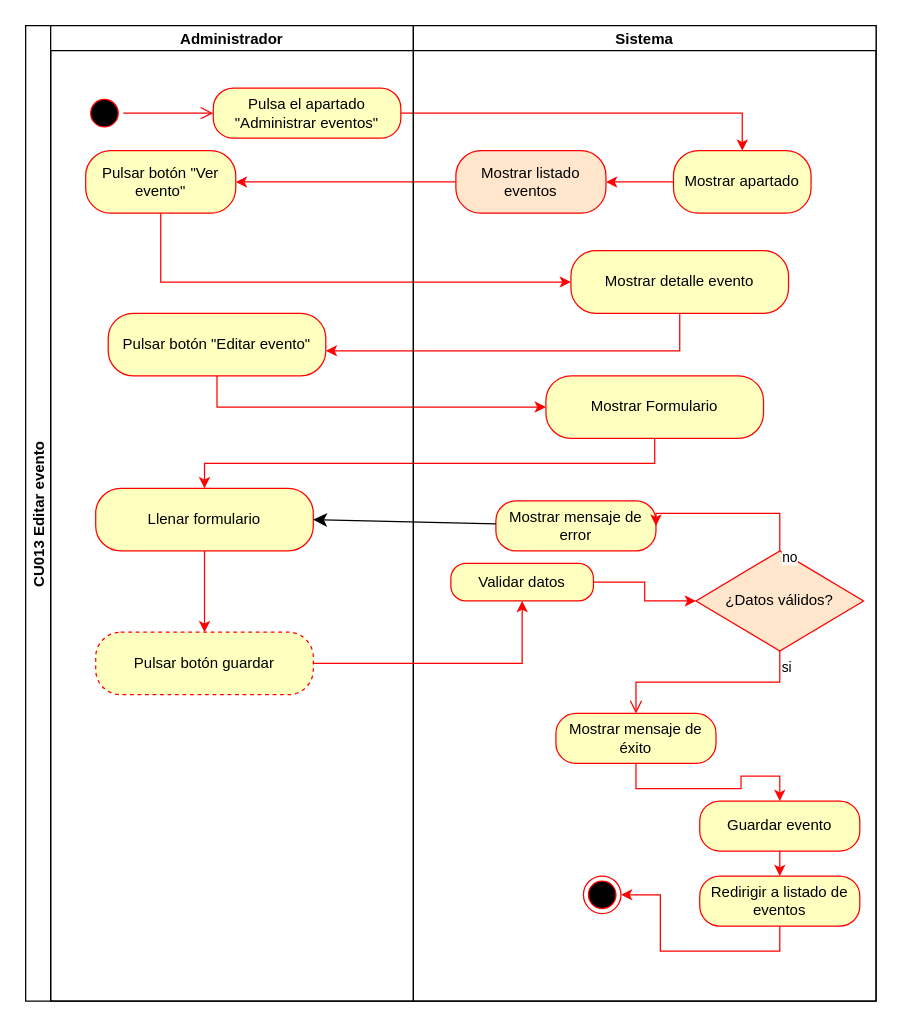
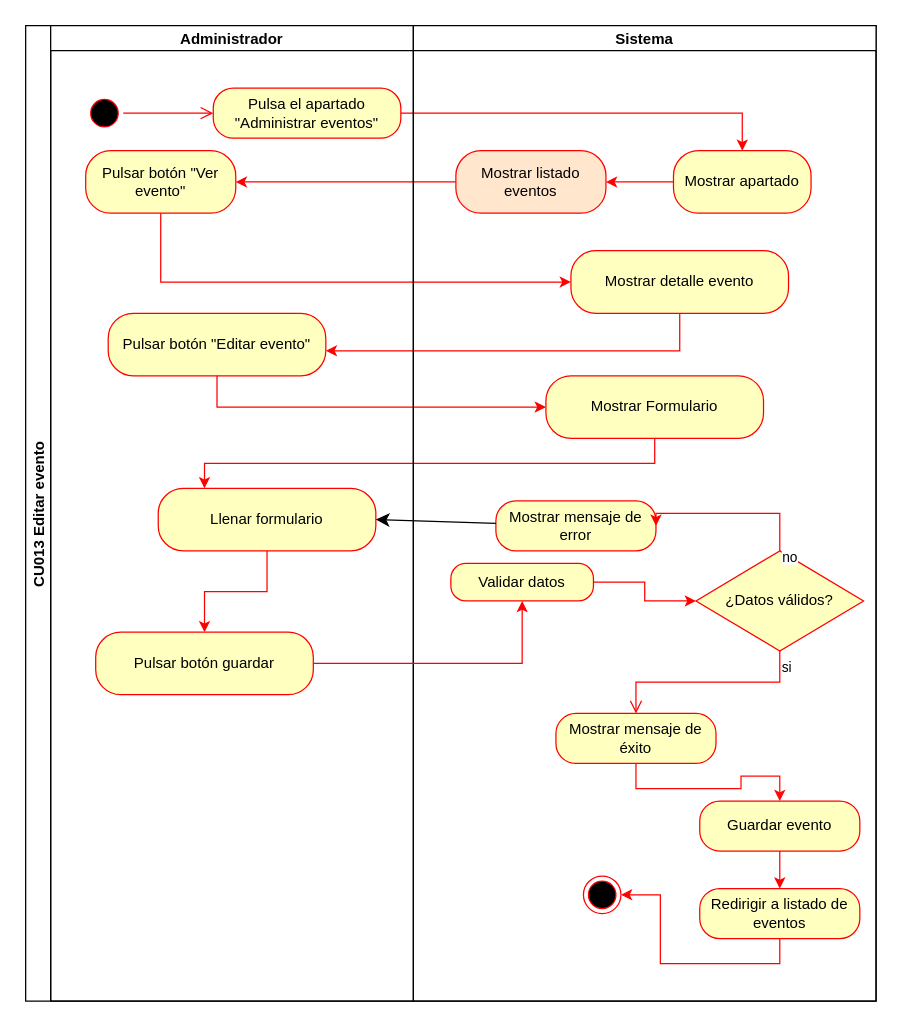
- <mxCell id="14" value="Llenar formulario" style="rounded=1;whiteSpace=wrap;html=1;arcSize=40;fontColor=#000000;fillColor=#ffffc0;strokeColor=#ff0000;" vertex="1" parent="7"><mxGeometry x="36" y="370" width="174" height="50" as="geometry" /></mxCell>
+ <mxCell id="14" value="Llenar formulario" style="rounded=1;whiteSpace=wrap;html=1;arcSize=40;fontColor=#000000;fillColor=#ffffc0;strokeColor=#ff0000;" vertex="1" parent="7"><mxGeometry x="86" y="370" width="174" height="50" as="geometry" /></mxCell>
- <mxCell id="25" value="¿Datos válidos?" style="rhombus;whiteSpace=wrap;html=1;fontColor=#000000;fillColor=#ffe6cc;strokeColor=#ff0000;" vertex="1" parent="18"><mxGeometry x="226" y="420" width="134" height="80" as="geometry" /></mxCell>
+ <mxCell id="25" value="¿Datos válidos?" style="rhombus;whiteSpace=wrap;html=1;fontColor=#000000;fillColor=#ffffc0;strokeColor=#ff0000;" vertex="1" parent="18"><mxGeometry x="226" y="420" width="134" height="80" as="geometry" /></mxCell>
- <mxCell id="15" value="Pulsar botón guardar" style="rounded=1;whiteSpace=wrap;html=1;arcSize=40;fontColor=#000000;fillColor=#ffffc0;strokeColor=#ff0000;dashed=1;" vertex="1" parent="7"><mxGeometry x="36" y="485" width="174" height="50" as="geometry" /></mxCell>
+ <mxCell id="15" value="Pulsar botón guardar" style="rounded=1;whiteSpace=wrap;html=1;arcSize=40;fontColor=#000000;fillColor=#ffffc0;strokeColor=#ff0000;" vertex="1" parent="7"><mxGeometry x="36" y="485" width="174" height="50" as="geometry" /></mxCell>
- <mxCell id="35" value="Redirigir a listado de eventos" style="rounded=1;whiteSpace=wrap;html=1;arcSize=40;fontColor=#000000;fillColor=#ffffc0;strokeColor=#ff0000;" vertex="1" parent="18"><mxGeometry x="229" y="680" width="128" height="40" as="geometry" /></mxCell>
+ <mxCell id="35" value="Redirigir a listado de eventos" style="rounded=1;whiteSpace=wrap;html=1;arcSize=40;fontColor=#000000;fillColor=#ffffc0;strokeColor=#ff0000;" vertex="1" parent="18"><mxGeometry x="229" y="690" width="128" height="40" as="geometry" /></mxCell>
